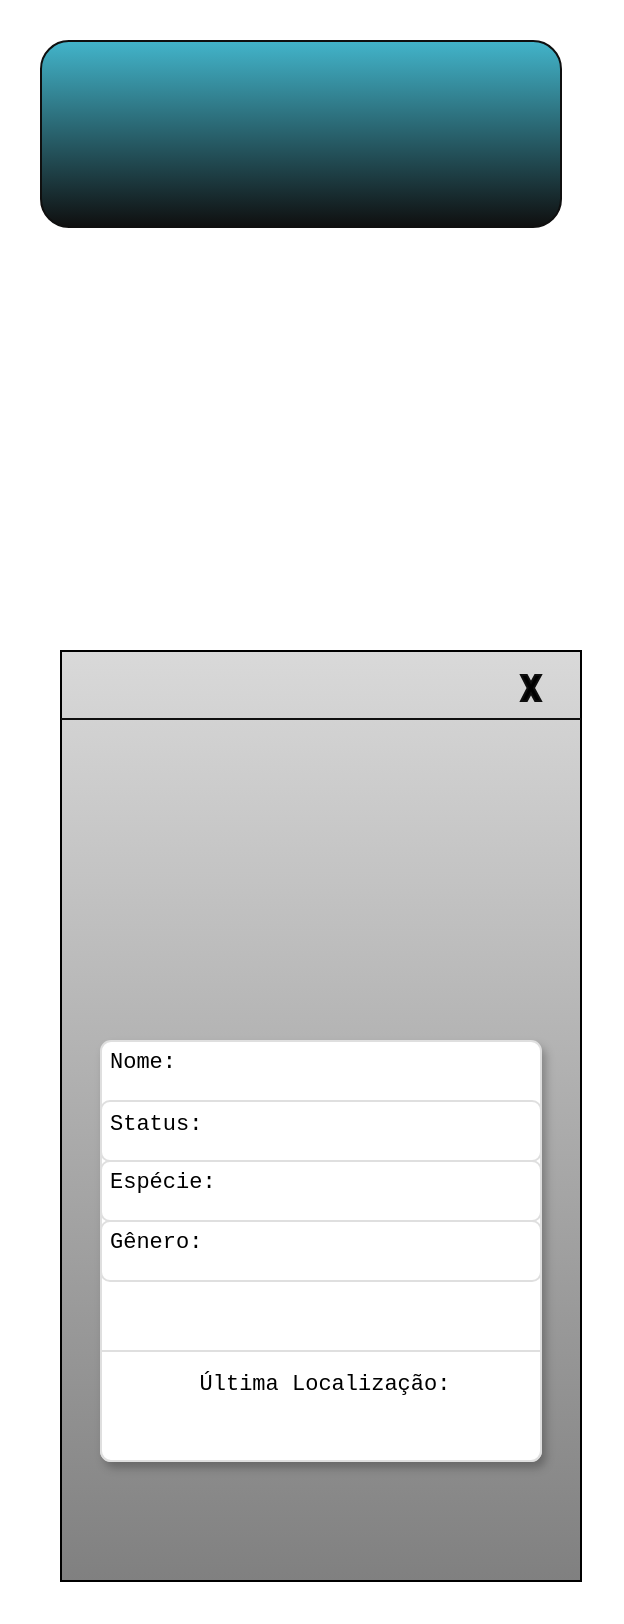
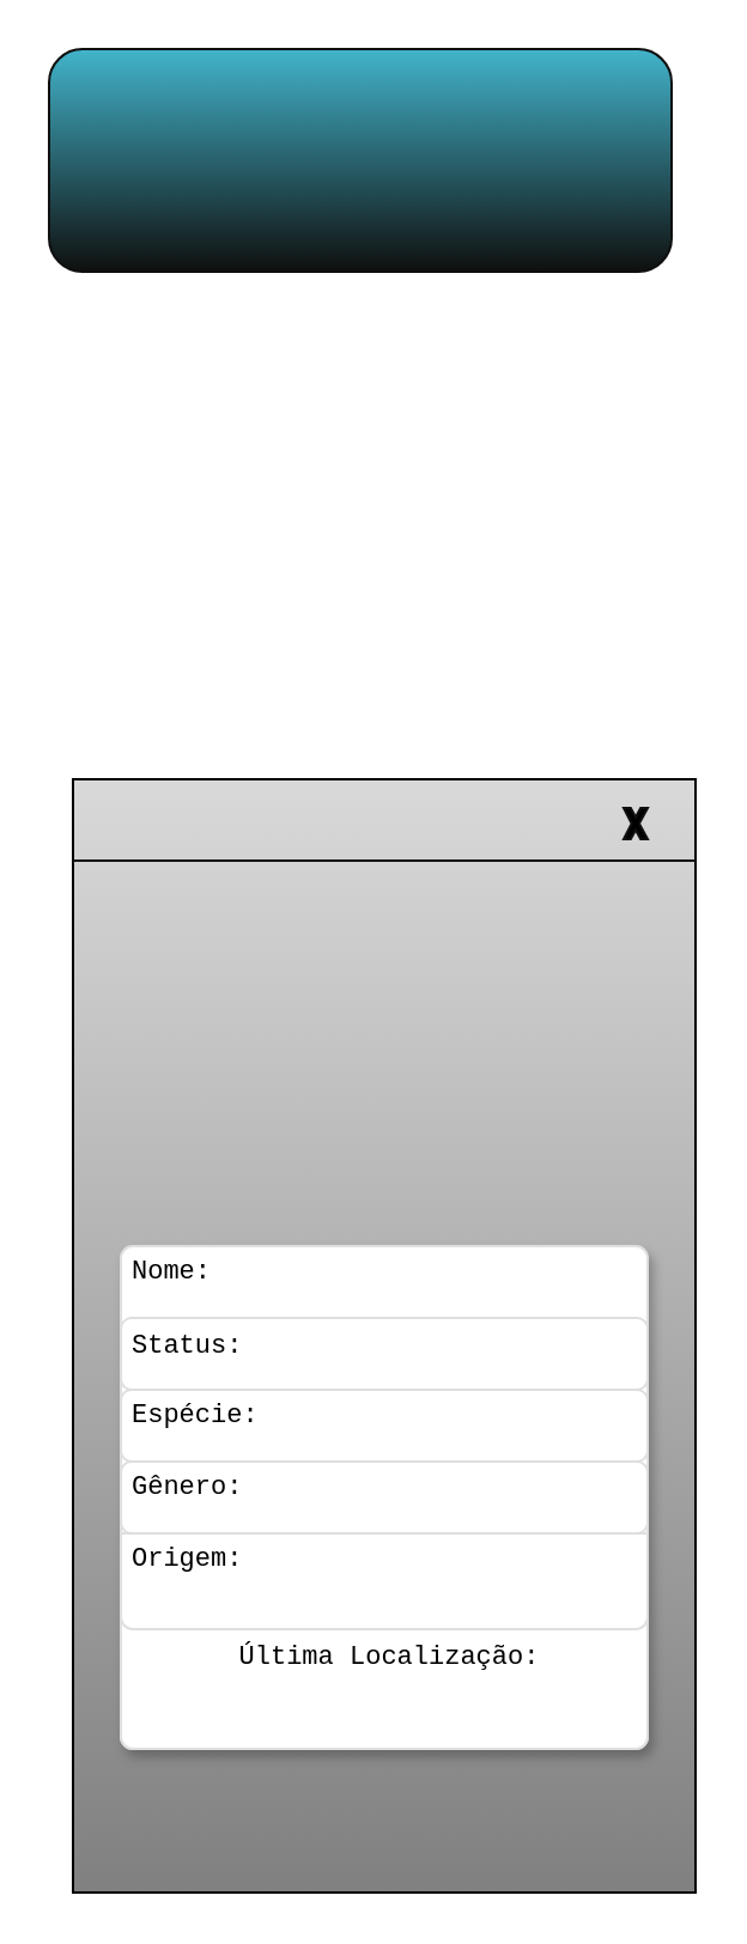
+ <mxCell id="11" value="Origem:" style="strokeColor=inherit;fillColor=inherit;gradientColor=inherit;fontColor=inherit;html=1;shadow=0;dashed=0;shape=mxgraph.bootstrap.bottomButton;rSize=5;perimeter=none;whiteSpace=wrap;resizeWidth=1;resizeHeight=0;align=left;spacing=0;rounded=1;sketch=0;fontSize=11;fontFamily=Courier New;verticalAlign=top;spacingLeft=5;" vertex="1" parent="5"><mxGeometry y="120" width="220.0" height="40" as="geometry" /></mxCell>
